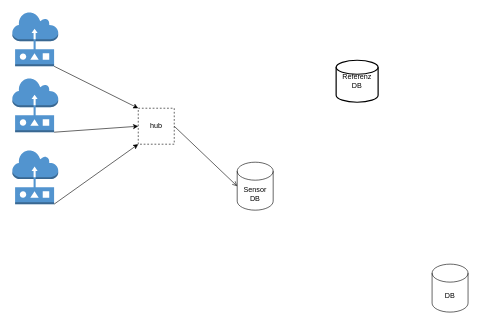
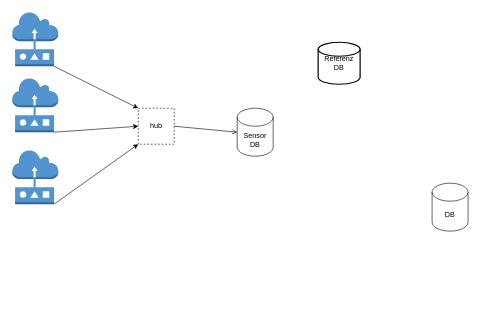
- <mxCell id="12" value="Referenz&lt;br&gt;DB" style="strokeWidth=2;html=1;shape=mxgraph.flowchart.database;whiteSpace=wrap;" parent="1" vertex="1"><mxGeometry x="560" y="100" width="70" height="70" as="geometry" /></mxCell>
+ <mxCell id="12" value="Referenz&lt;br&gt;DB" style="strokeWidth=2;html=1;shape=mxgraph.flowchart.database;whiteSpace=wrap;" parent="1" vertex="1"><mxGeometry x="530" y="70" width="70" height="70" as="geometry" /></mxCell>
- <mxCell id="10" value="Sensor&lt;br&gt;DB" style="shape=cylinder3;whiteSpace=wrap;html=1;boundedLbl=1;backgroundOutline=1;size=15;" parent="1" vertex="1"><mxGeometry x="395" y="270" width="60" height="80" as="geometry" /></mxCell>
+ <mxCell id="10" value="Sensor&lt;br&gt;DB" style="shape=cylinder3;whiteSpace=wrap;html=1;boundedLbl=1;backgroundOutline=1;size=15;" parent="1" vertex="1"><mxGeometry x="395" y="180" width="60" height="80" as="geometry" /></mxCell>
- <mxCell id="9" value="DB" style="shape=cylinder3;whiteSpace=wrap;html=1;boundedLbl=1;backgroundOutline=1;size=15;" parent="1" vertex="1"><mxGeometry x="720" y="440" width="60" height="80" as="geometry" /></mxCell>
+ <mxCell id="9" value="DB" style="shape=cylinder3;whiteSpace=wrap;html=1;boundedLbl=1;backgroundOutline=1;size=15;" parent="1" vertex="1"><mxGeometry x="720" y="305" width="60" height="80" as="geometry" /></mxCell>
